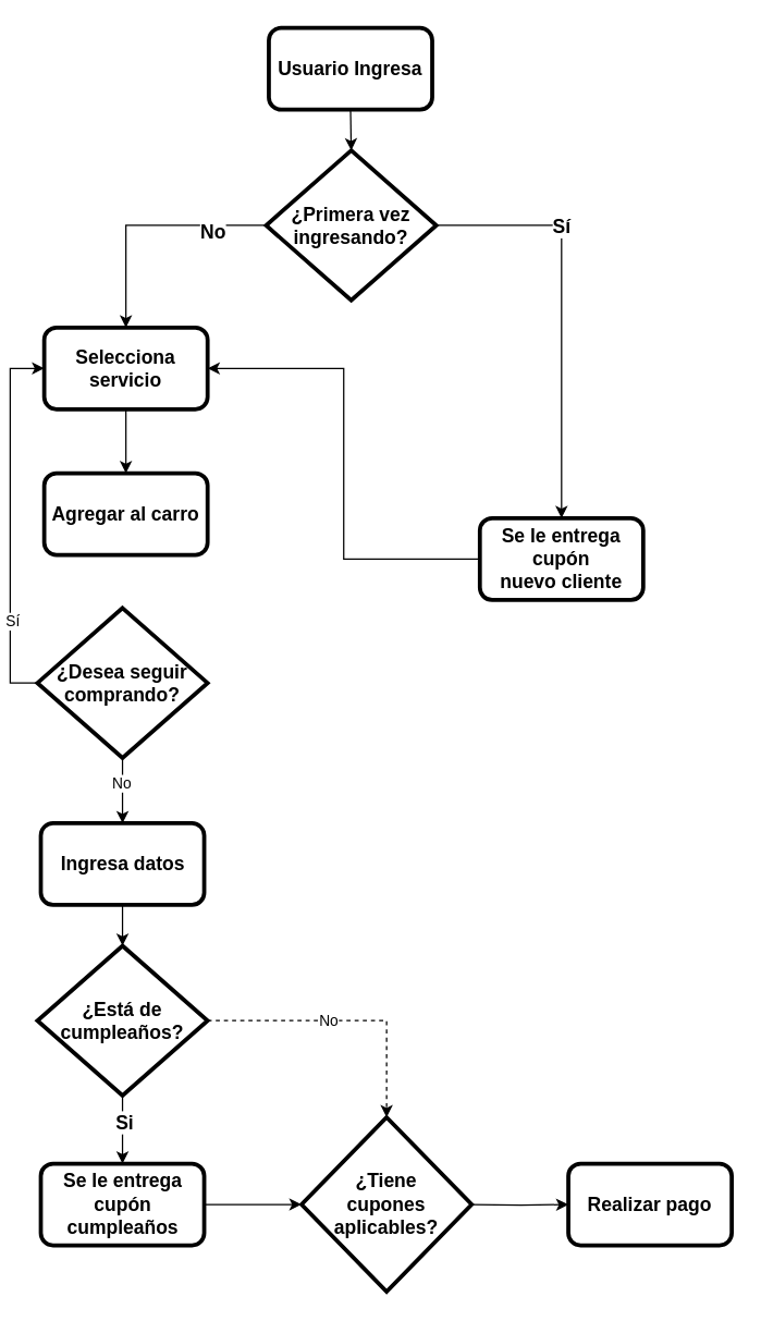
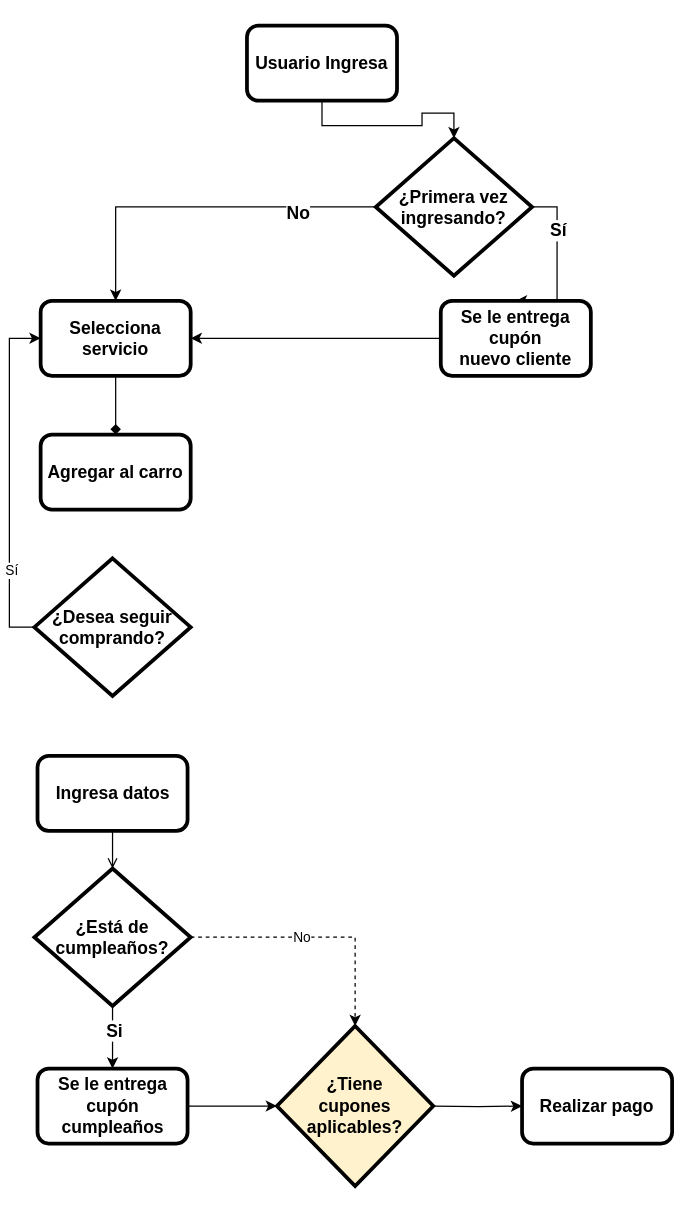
- <mxCell id="10" value="¿Primera vez ingresando?" style="rhombus;whiteSpace=wrap;html=1;fontSize=14;fontStyle=1;strokeWidth=3;" parent="1" vertex="1"><mxGeometry x="188" y="110" width="125" height="110" as="geometry" /></mxCell>
+ <mxCell id="10" value="¿Primera vez ingresando?" style="rhombus;whiteSpace=wrap;html=1;fontSize=14;fontStyle=1;strokeWidth=3;" parent="1" vertex="1"><mxGeometry x="293" y="110" width="125" height="110" as="geometry" /></mxCell>
- <mxCell id="4" style="edgeStyle=orthogonalEdgeStyle;rounded=0;orthogonalLoop=1;jettySize=auto;html=1;exitX=0.5;exitY=1;exitDx=0;exitDy=0;entryX=0.5;entryY=0;entryDx=0;entryDy=0;" parent="1" source="5" target="24" edge="1"><mxGeometry relative="1" as="geometry" /></mxCell>
+ <mxCell id="4" style="edgeStyle=orthogonalEdgeStyle;rounded=0;orthogonalLoop=1;jettySize=auto;html=1;exitX=0.5;exitY=1;exitDx=0;exitDy=0;entryX=0.5;entryY=0;entryDx=0;entryDy=0;endArrow=diamond;" parent="1" source="5" target="24" edge="1"><mxGeometry relative="1" as="geometry" /></mxCell>
- <mxCell id="12" value="Se le entrega cupón&lt;div style=&quot;font-size: 14px;&quot;&gt;nuevo cliente&lt;/div&gt;" style="rounded=1;whiteSpace=wrap;html=1;fontSize=14;fontStyle=1;strokeWidth=3;" parent="1" vertex="1"><mxGeometry x="345" y="380" width="120" height="60" as="geometry" /></mxCell>
+ <mxCell id="12" value="Se le entrega cupón&lt;div style=&quot;font-size: 14px;&quot;&gt;nuevo cliente&lt;/div&gt;" style="rounded=1;whiteSpace=wrap;html=1;fontSize=14;fontStyle=1;strokeWidth=3;" parent="1" vertex="1"><mxGeometry x="345" y="240" width="120" height="60" as="geometry" /></mxCell>
- <mxCell id="27" style="edgeStyle=orthogonalEdgeStyle;rounded=0;orthogonalLoop=1;jettySize=auto;html=1;exitX=0.5;exitY=1;exitDx=0;exitDy=0;entryX=0.5;entryY=0;entryDx=0;entryDy=0;" parent="1" source="29" target="14" edge="1"><mxGeometry relative="1" as="geometry" /></mxCell>
- <mxCell id="28" value="No" style="edgeLabel;html=1;align=center;verticalAlign=middle;resizable=0;points=[];" parent="27" vertex="1" connectable="0"><mxGeometry x="-0.292" y="-1" relative="1" as="geometry"><mxPoint y="1" as="offset" /></mxGeometry></mxCell>
- <mxCell id="13" style="edgeStyle=orthogonalEdgeStyle;rounded=0;orthogonalLoop=1;jettySize=auto;html=1;exitX=0.5;exitY=1;exitDx=0;exitDy=0;entryX=0.5;entryY=0;entryDx=0;entryDy=0;fontSize=14;fontStyle=1" parent="1" source="14" target="19" edge="1"><mxGeometry relative="1" as="geometry" /></mxCell>
+ <mxCell id="13" style="edgeStyle=orthogonalEdgeStyle;rounded=0;orthogonalLoop=1;jettySize=auto;html=1;exitX=0.5;exitY=1;exitDx=0;exitDy=0;entryX=0.5;entryY=0;entryDx=0;entryDy=0;fontSize=14;fontStyle=1;endArrow=open;" parent="1" source="14" target="19" edge="1"><mxGeometry relative="1" as="geometry" /></mxCell>
- <mxCell id="30" value="¿Tiene&lt;div&gt;cupones aplicables?&lt;/div&gt;" style="rhombus;whiteSpace=wrap;html=1;fontSize=14;fontStyle=1;strokeWidth=3;" vertex="1" parent="1"><mxGeometry x="214" y="820" width="125" height="128" as="geometry" /></mxCell>
+ <mxCell id="30" value="¿Tiene&lt;div&gt;cupones aplicables?&lt;/div&gt;" style="rhombus;whiteSpace=wrap;html=1;fontSize=14;fontStyle=1;strokeWidth=3;fillColor=#fff2cc;" vertex="1" parent="1"><mxGeometry x="214" y="820" width="125" height="128" as="geometry" /></mxCell>
